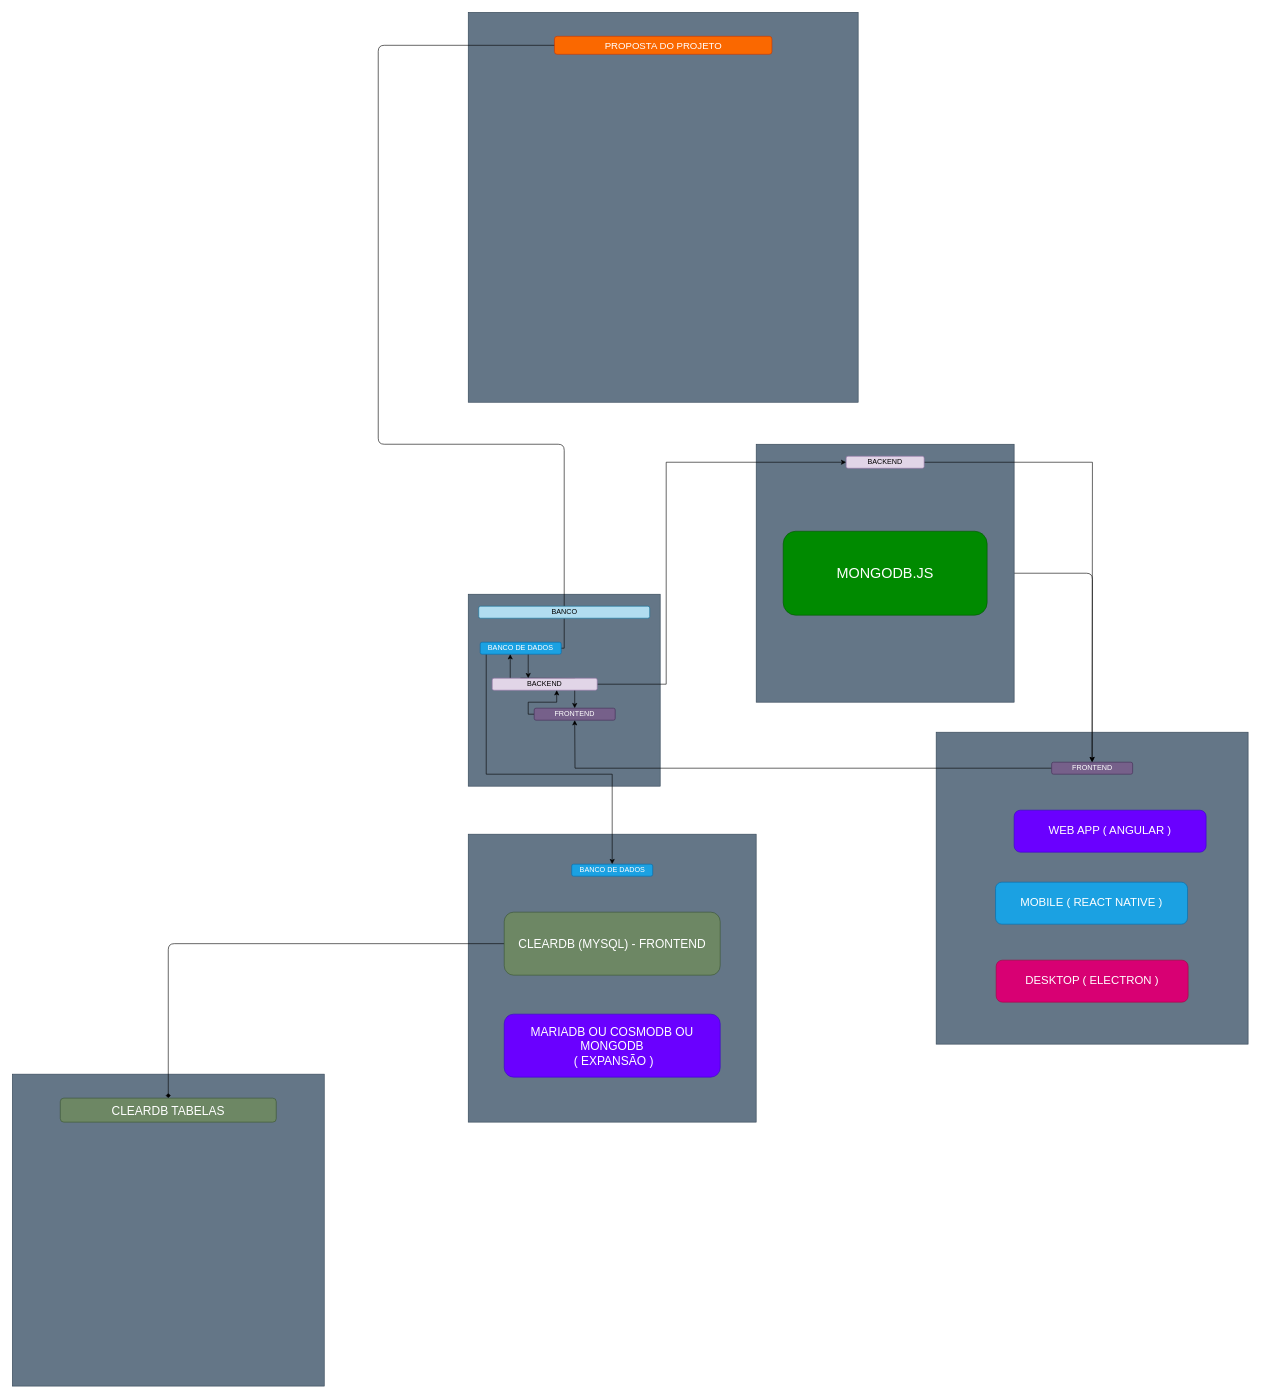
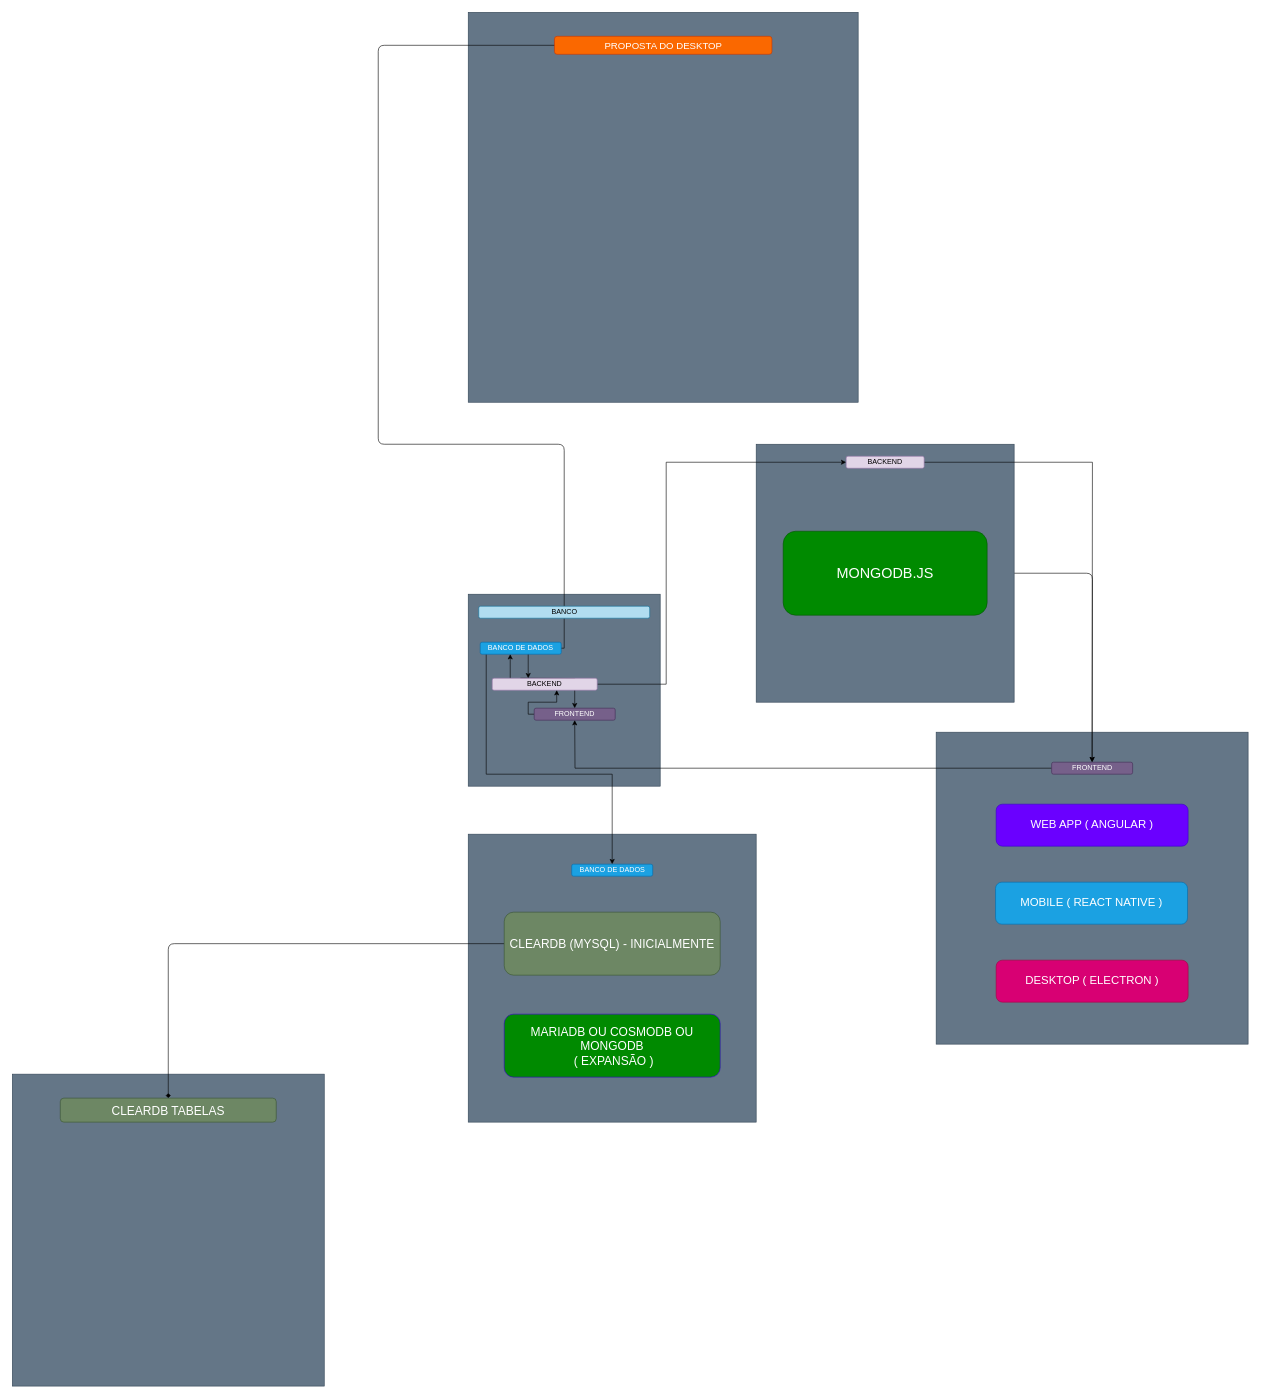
- <mxCell id="32" value="&lt;font color=&quot;#ffffff&quot; style=&quot;font-size: 16px&quot;&gt;PROPOSTA DO PROJETO&lt;/font&gt;" style="rounded=1;whiteSpace=wrap;html=1;fillColor=#fa6800;strokeColor=#C73500;fontColor=#ffffff;" vertex="1" parent="1"><mxGeometry x="923.75" y="60" width="362.5" height="30" as="geometry" /></mxCell>
+ <mxCell id="32" value="&lt;font color=&quot;#ffffff&quot; style=&quot;font-size: 16px&quot;&gt;PROPOSTA DO DESKTOP&lt;/font&gt;" style="rounded=1;whiteSpace=wrap;html=1;fillColor=#fa6800;strokeColor=#C73500;fontColor=#ffffff;" vertex="1" parent="1"><mxGeometry x="923.75" y="60" width="362.5" height="30" as="geometry" /></mxCell>
- <mxCell id="25" value="&lt;font color=&quot;#ffffff&quot; style=&quot;font-size: 19px&quot;&gt;WEB APP ( ANGULAR )&lt;/font&gt;" style="rounded=1;whiteSpace=wrap;html=1;fillColor=#6a00ff;strokeColor=#3700CC;fontColor=#ffffff;" vertex="1" parent="1"><mxGeometry x="1690" y="1350" width="320" height="70" as="geometry" /></mxCell>
+ <mxCell id="25" value="&lt;font color=&quot;#ffffff&quot; style=&quot;font-size: 19px&quot;&gt;WEB APP ( ANGULAR )&lt;/font&gt;" style="rounded=1;whiteSpace=wrap;html=1;fillColor=#6a00ff;strokeColor=#3700CC;fontColor=#ffffff;" vertex="1" parent="1"><mxGeometry x="1660" y="1340" width="320" height="70" as="geometry" /></mxCell>
- <mxCell id="30" value="&lt;font color=&quot;#ffffff&quot; style=&quot;font-size: 20px&quot;&gt;CLEARDB (MYSQL) - FRONTEND&lt;/font&gt;" style="rounded=1;whiteSpace=wrap;html=1;fillColor=#6d8764;strokeColor=#3A5431;fontColor=#ffffff;" vertex="1" parent="1"><mxGeometry x="840" y="1520" width="360" height="105" as="geometry" /></mxCell>
+ <mxCell id="30" value="&lt;font color=&quot;#ffffff&quot; style=&quot;font-size: 20px&quot;&gt;CLEARDB (MYSQL) - INICIALMENTE&lt;/font&gt;" style="rounded=1;whiteSpace=wrap;html=1;fillColor=#6d8764;strokeColor=#3A5431;fontColor=#ffffff;" vertex="1" parent="1"><mxGeometry x="840" y="1520" width="360" height="105" as="geometry" /></mxCell>
- <mxCell id="31" value="&lt;font color=&quot;#ffffff&quot; style=&quot;font-size: 20px&quot;&gt;MARIADB OU COSMODB OU MONGODB&lt;br&gt;&amp;nbsp;( EXPANSÃO )&lt;/font&gt;" style="rounded=1;whiteSpace=wrap;html=1;fillColor=#6a00ff;strokeColor=#3700CC;fontColor=#ffffff;" vertex="1" parent="1"><mxGeometry x="840" y="1690" width="360" height="105" as="geometry" /></mxCell>
+ <mxCell id="31" value="&lt;font color=&quot;#ffffff&quot; style=&quot;font-size: 20px&quot;&gt;MARIADB OU COSMODB OU MONGODB&lt;br&gt;&amp;nbsp;( EXPANSÃO )&lt;/font&gt;" style="rounded=1;whiteSpace=wrap;html=1;fillColor=#008a00;strokeColor=#3700CC;fontColor=#ffffff;" vertex="1" parent="1"><mxGeometry x="840" y="1690" width="360" height="105" as="geometry" /></mxCell>
